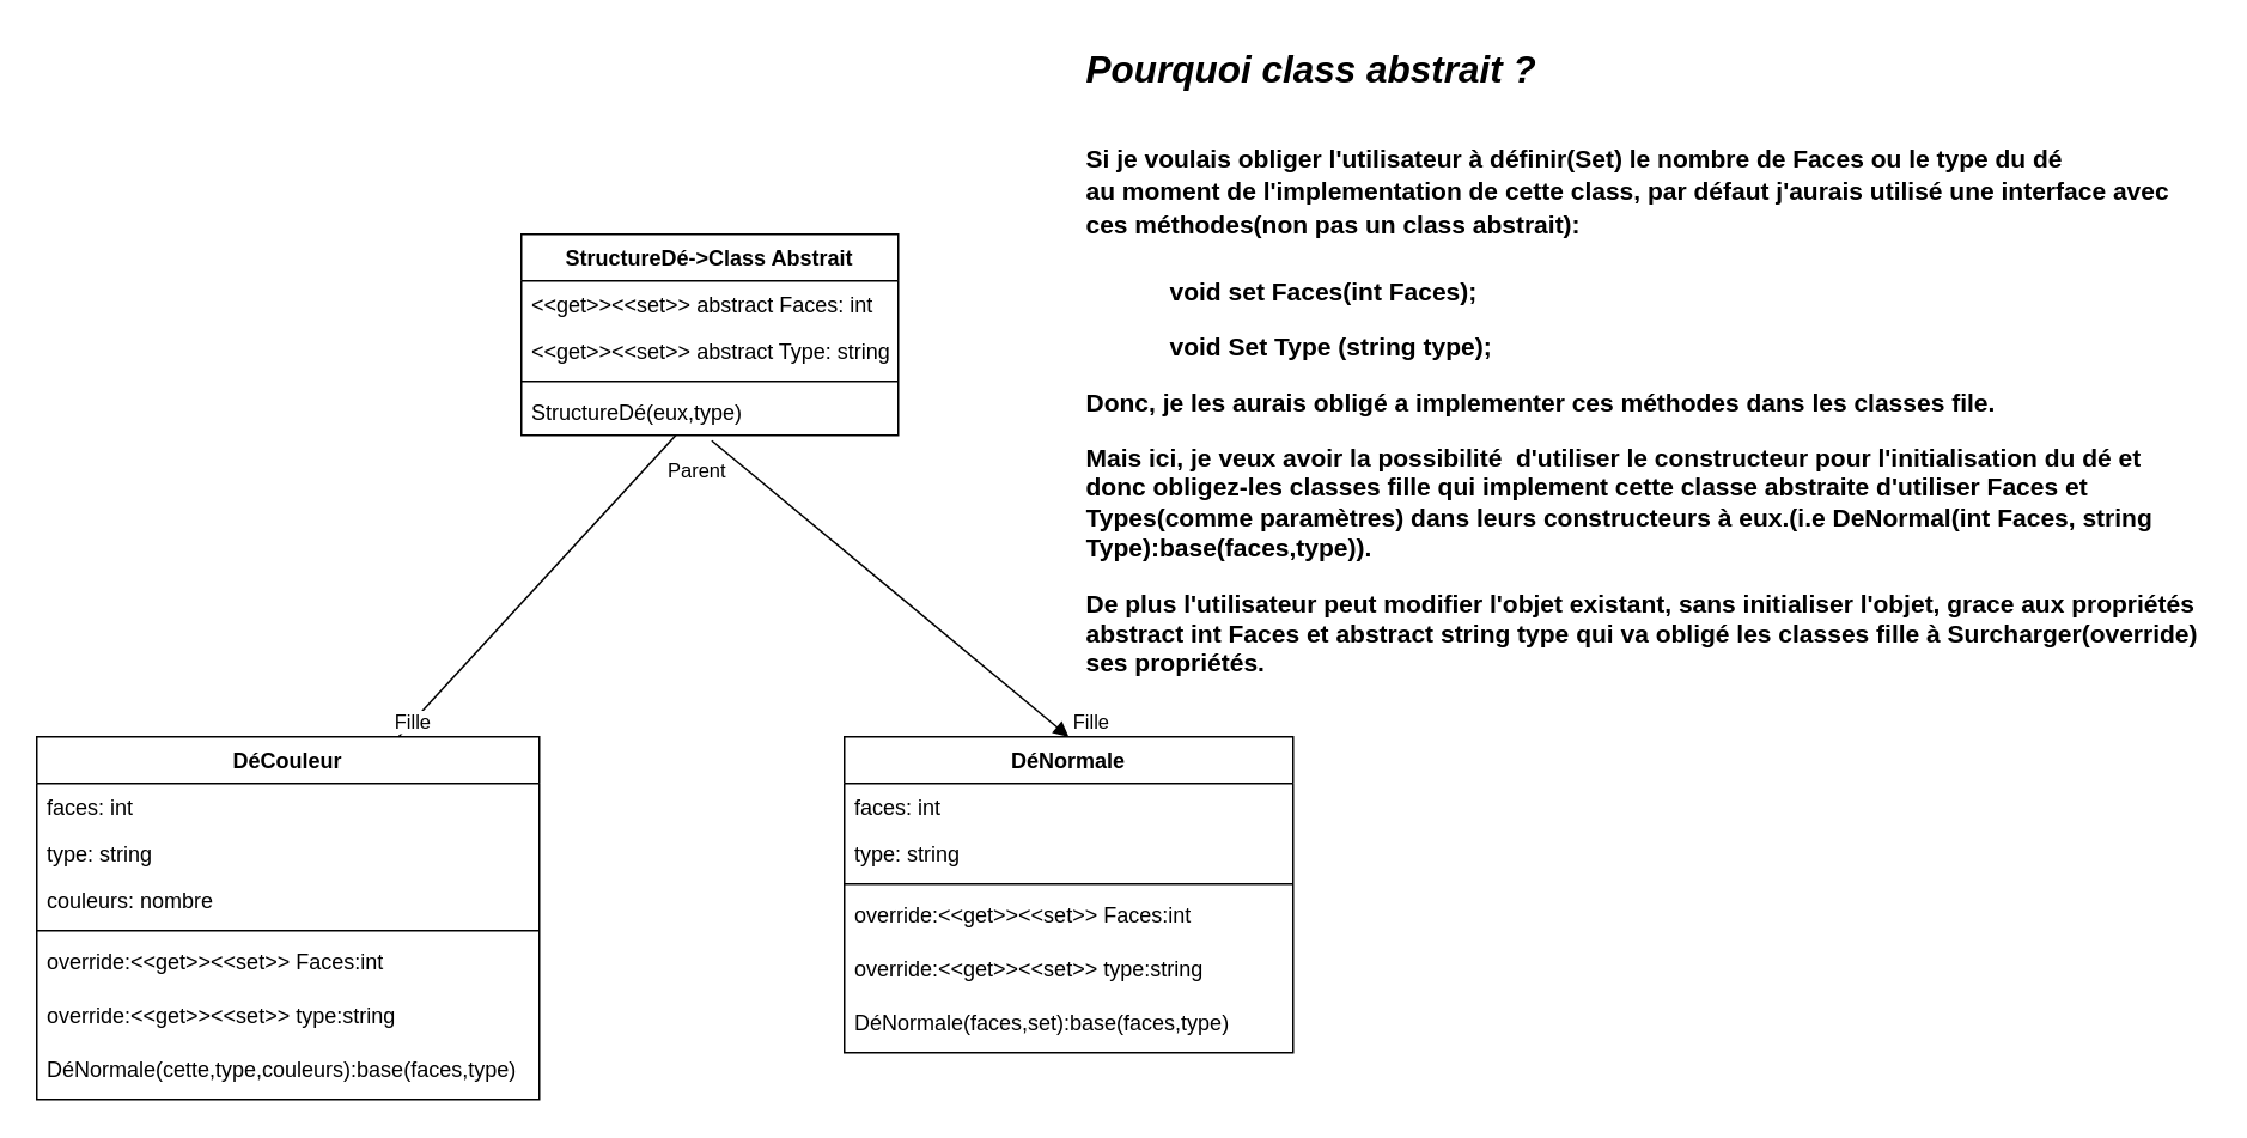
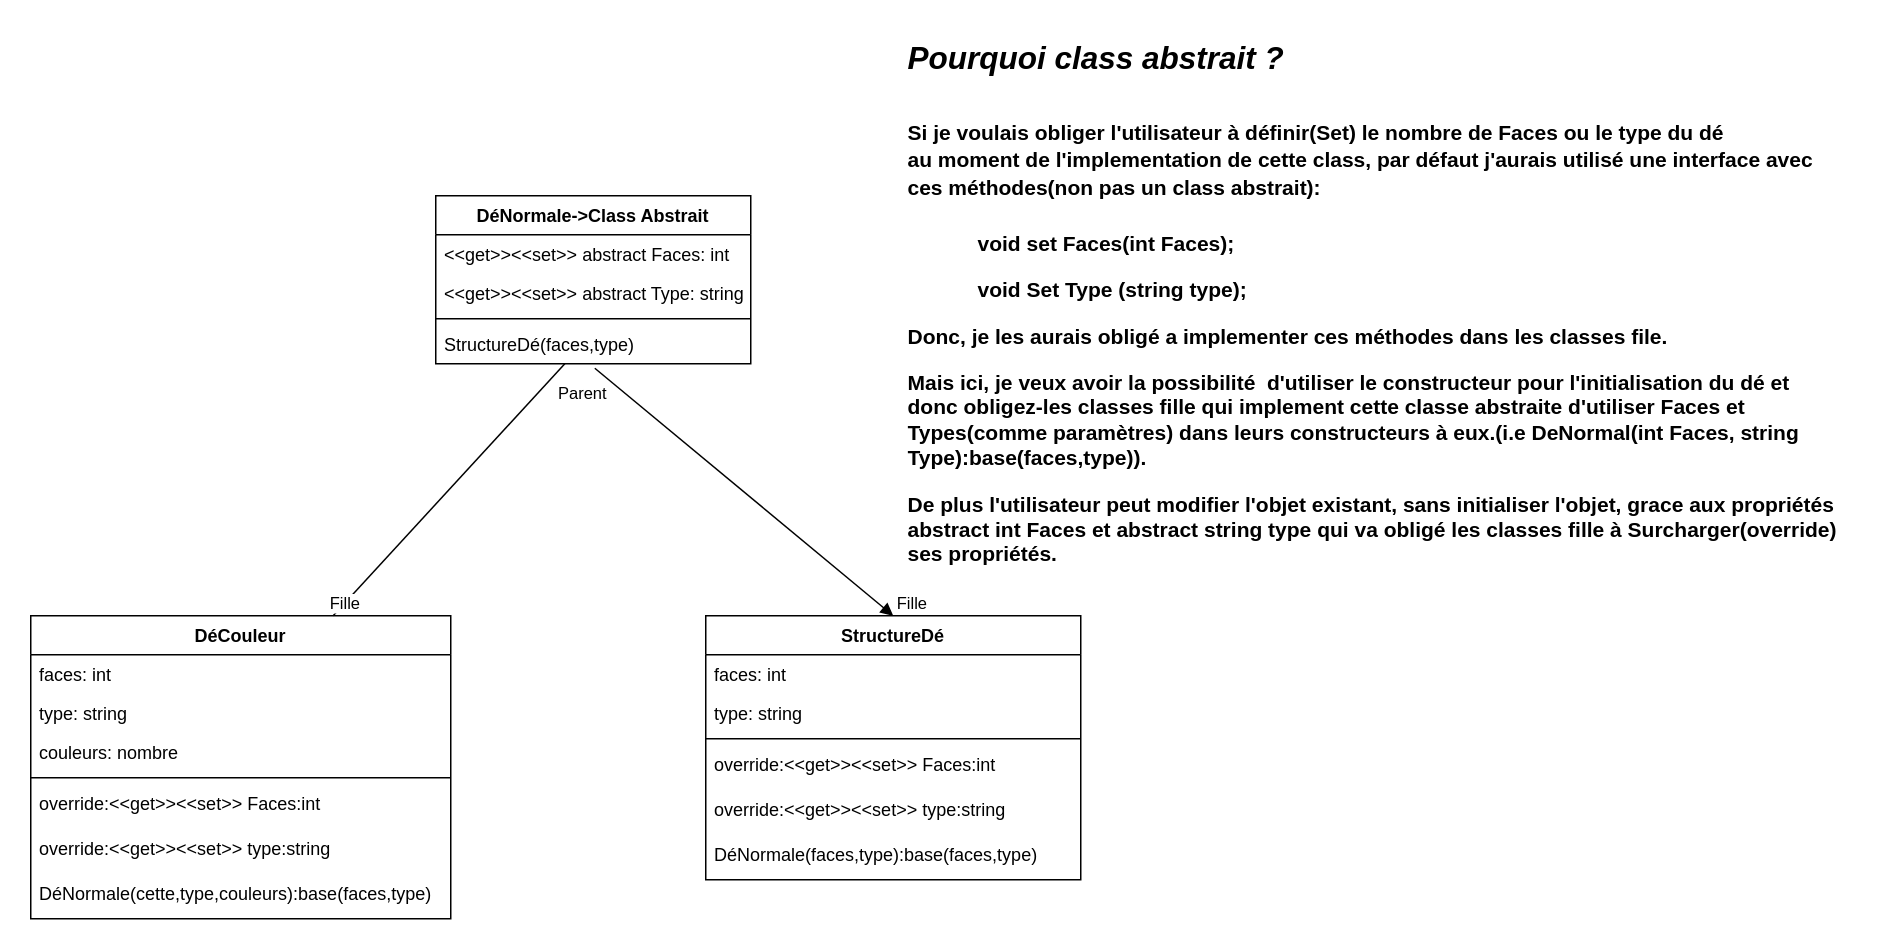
- <mxCell id="9" value="StructureDé-&gt;Class Abstrait" style="swimlane;fontStyle=1;align=center;verticalAlign=top;childLayout=stackLayout;horizontal=1;startSize=26;horizontalStack=0;resizeParent=1;resizeParentMax=0;resizeLast=0;collapsible=1;marginBottom=0;" parent="1" vertex="1"><mxGeometry x="290" y="130" width="210" height="112" as="geometry" /></mxCell>
+ <mxCell id="9" value="DéNormale-&gt;Class Abstrait" style="swimlane;fontStyle=1;align=center;verticalAlign=top;childLayout=stackLayout;horizontal=1;startSize=26;horizontalStack=0;resizeParent=1;resizeParentMax=0;resizeLast=0;collapsible=1;marginBottom=0;" parent="1" vertex="1"><mxGeometry x="290" y="130" width="210" height="112" as="geometry" /></mxCell>
- <mxCell id="13" value="StructureDé(eux,type)" style="text;strokeColor=none;fillColor=none;align=left;verticalAlign=top;spacingLeft=4;spacingRight=4;overflow=hidden;rotatable=0;points=[[0,0.5],[1,0.5]];portConstraint=eastwest;" parent="9" vertex="1"><mxGeometry y="86" width="210" height="26" as="geometry" /></mxCell>
+ <mxCell id="13" value="StructureDé(faces,type)" style="text;strokeColor=none;fillColor=none;align=left;verticalAlign=top;spacingLeft=4;spacingRight=4;overflow=hidden;rotatable=0;points=[[0,0.5],[1,0.5]];portConstraint=eastwest;" parent="9" vertex="1"><mxGeometry y="86" width="210" height="26" as="geometry" /></mxCell>
- <mxCell id="2" value="DéNormale" style="swimlane;fontStyle=1;align=center;verticalAlign=top;childLayout=stackLayout;horizontal=1;startSize=26;horizontalStack=0;resizeParent=1;resizeParentMax=0;resizeLast=0;collapsible=1;marginBottom=0;" parent="1" vertex="1"><mxGeometry x="470" y="410" width="250" height="176" as="geometry" /></mxCell>
+ <mxCell id="2" value="StructureDé" style="swimlane;fontStyle=1;align=center;verticalAlign=top;childLayout=stackLayout;horizontal=1;startSize=26;horizontalStack=0;resizeParent=1;resizeParentMax=0;resizeLast=0;collapsible=1;marginBottom=0;" parent="1" vertex="1"><mxGeometry x="470" y="410" width="250" height="176" as="geometry" /></mxCell>
- <mxCell id="8" value="DéNormale(faces,set):base(faces,type)" style="text;strokeColor=none;fillColor=none;align=left;verticalAlign=top;spacingLeft=4;spacingRight=4;overflow=hidden;rotatable=0;points=[[0,0.5],[1,0.5]];portConstraint=eastwest;" parent="2" vertex="1"><mxGeometry y="146" width="250" height="30" as="geometry" /></mxCell>
+ <mxCell id="8" value="DéNormale(faces,type):base(faces,type)" style="text;strokeColor=none;fillColor=none;align=left;verticalAlign=top;spacingLeft=4;spacingRight=4;overflow=hidden;rotatable=0;points=[[0,0.5],[1,0.5]];portConstraint=eastwest;" parent="2" vertex="1"><mxGeometry y="146" width="250" height="30" as="geometry" /></mxCell>
